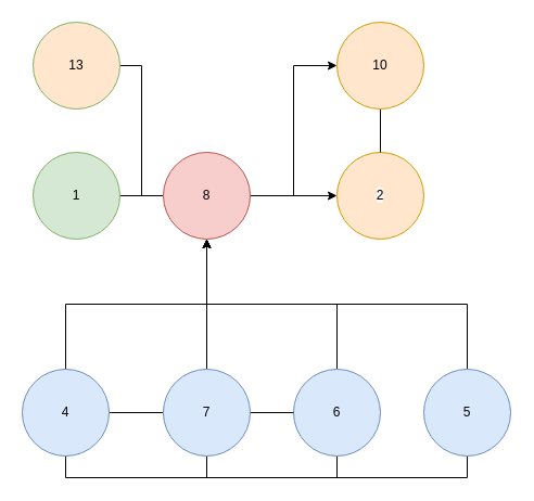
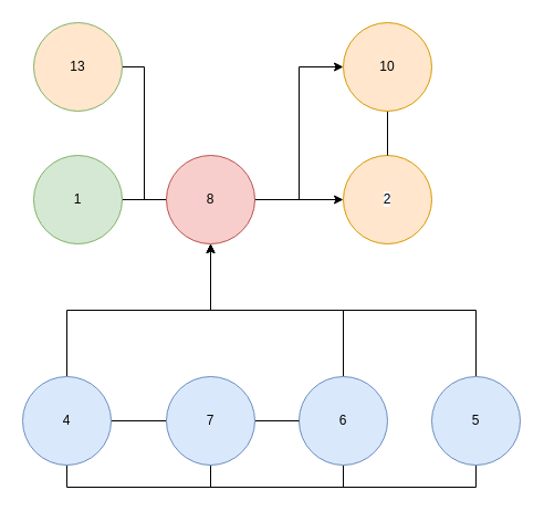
- <mxCell id="18" style="edgeStyle=orthogonalEdgeStyle;rounded=0;orthogonalLoop=1;jettySize=auto;html=1;exitX=0.5;exitY=0;exitDx=0;exitDy=0;entryX=0.5;entryY=1;entryDx=0;entryDy=0;" edge="1" parent="1" source="21" target="6"><mxGeometry relative="1" as="geometry" /></mxCell>
